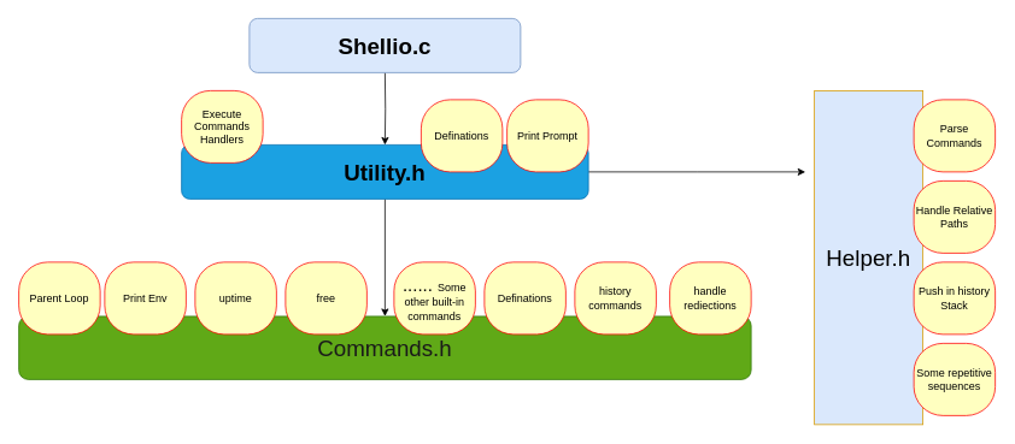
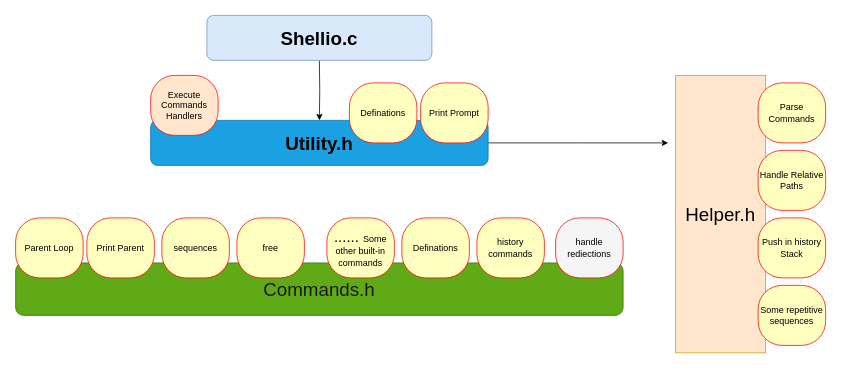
- <mxCell id="7" value="Execute Commands&lt;br&gt;Handlers" style="rounded=1;whiteSpace=wrap;html=1;arcSize=40;fontColor=#000000;fillColor=#ffffc0;strokeColor=#ff0000;" parent="1" vertex="1"><mxGeometry x="200" y="100" width="90" height="80" as="geometry" /></mxCell>
+ <mxCell id="7" value="Execute Commands&lt;br&gt;Handlers" style="rounded=1;whiteSpace=wrap;html=1;arcSize=40;fontColor=#000000;fillColor=#ffe6cc;strokeColor=#ff0000;" parent="1" vertex="1"><mxGeometry x="200" y="100" width="90" height="80" as="geometry" /></mxCell>
- <mxCell id="4" style="edgeStyle=orthogonalEdgeStyle;rounded=0;orthogonalLoop=1;jettySize=auto;html=1;exitX=0.5;exitY=1;exitDx=0;exitDy=0;entryX=0.5;entryY=0;entryDx=0;entryDy=0;" parent="1" source="6" target="10" edge="1"><mxGeometry relative="1" as="geometry" /></mxCell>
- <mxCell id="19" value="&lt;font style=&quot;font-size: 25px;&quot;&gt;Helper.h&lt;/font&gt;" style="rounded=0;whiteSpace=wrap;html=1;fillColor=#dae8fc;strokeColor=#d79b00;" parent="1" vertex="1"><mxGeometry x="900" y="100" width="120" height="370" as="geometry" /></mxCell>
+ <mxCell id="19" value="&lt;font style=&quot;font-size: 25px;&quot;&gt;Helper.h&lt;/font&gt;" style="rounded=0;whiteSpace=wrap;html=1;fillColor=#ffe6cc;strokeColor=#d79b00;" parent="1" vertex="1"><mxGeometry x="900" y="100" width="120" height="370" as="geometry" /></mxCell>
- <mxCell id="17" value="Print Env" style="rounded=1;whiteSpace=wrap;html=1;arcSize=40;fontColor=#000000;fillColor=#ffffc0;strokeColor=#ff0000;" parent="1" vertex="1"><mxGeometry x="115" y="290" width="90" height="80" as="geometry" /></mxCell>
+ <mxCell id="17" value="Print Parent" style="rounded=1;whiteSpace=wrap;html=1;arcSize=40;fontColor=#000000;fillColor=#ffffc0;strokeColor=#ff0000;" parent="1" vertex="1"><mxGeometry x="115" y="290" width="90" height="80" as="geometry" /></mxCell>
- <mxCell id="16" value="uptime" style="rounded=1;whiteSpace=wrap;html=1;arcSize=40;fontColor=#000000;fillColor=#ffffc0;strokeColor=#ff0000;" parent="1" vertex="1"><mxGeometry x="215" y="290" width="90" height="80" as="geometry" /></mxCell>
+ <mxCell id="16" value="sequences" style="rounded=1;whiteSpace=wrap;html=1;arcSize=40;fontColor=#000000;fillColor=#ffffc0;strokeColor=#ff0000;" parent="1" vertex="1"><mxGeometry x="215" y="290" width="90" height="80" as="geometry" /></mxCell>
- <mxCell id="12" value="handle rediections" style="rounded=1;whiteSpace=wrap;html=1;arcSize=40;fontColor=#000000;fillColor=#ffffc0;strokeColor=#ff0000;" parent="1" vertex="1"><mxGeometry x="740" y="290" width="90" height="80" as="geometry" /></mxCell>
+ <mxCell id="12" value="handle rediections" style="rounded=1;whiteSpace=wrap;html=1;arcSize=40;fontColor=#000000;fillColor=#f5f5f5;strokeColor=#ff0000;" parent="1" vertex="1"><mxGeometry x="740" y="290" width="90" height="80" as="geometry" /></mxCell>
